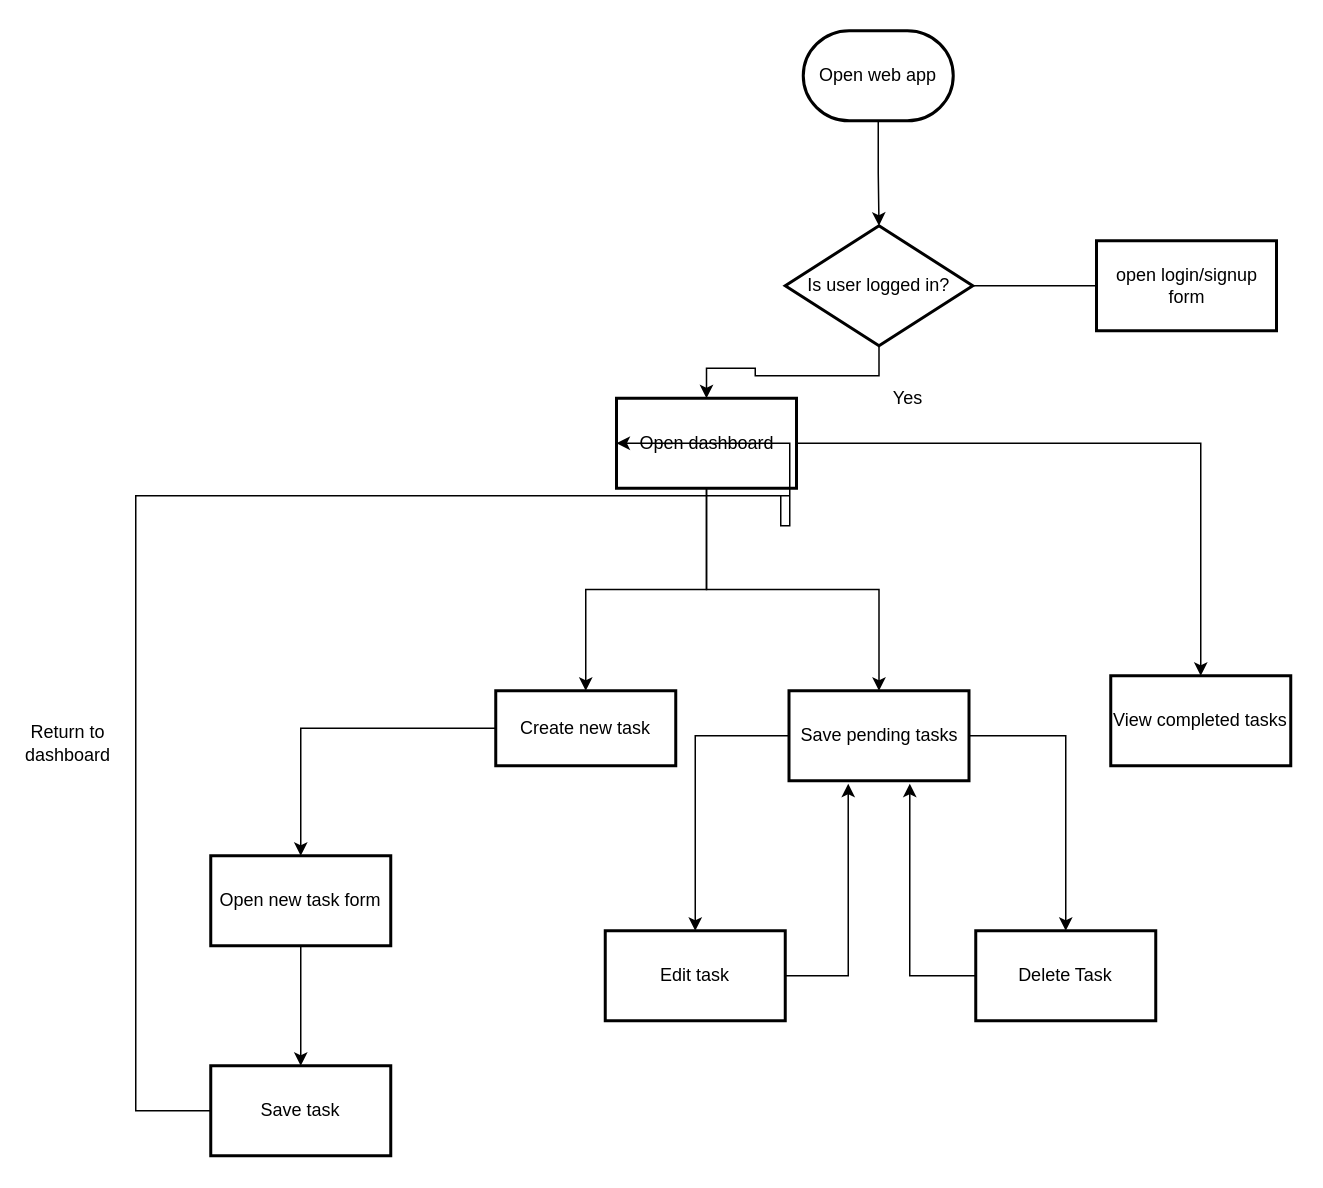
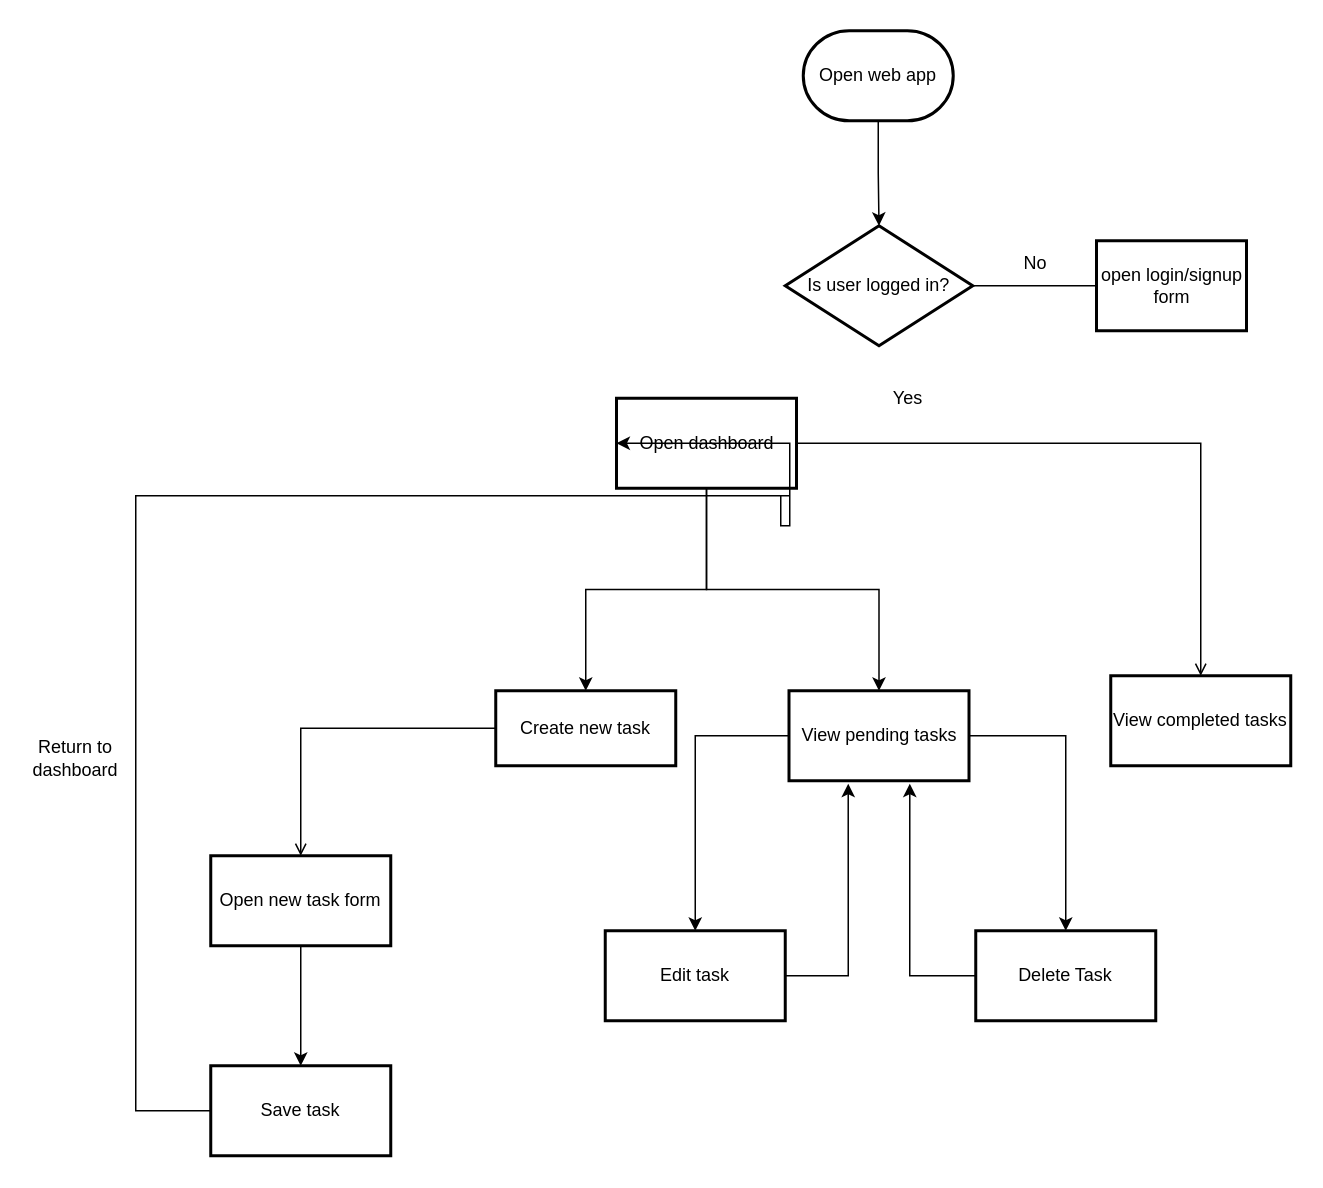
+ <mxCell id="15" value="No" style="text;strokeColor=none;align=center;fillColor=none;html=1;verticalAlign=middle;whiteSpace=wrap;rounded=0;" parent="1" vertex="1"><mxGeometry x="660" y="160" width="60" height="30" as="geometry" /></mxCell>
- <mxCell id="11" value="open login/signup form" style="whiteSpace=wrap;html=1;strokeWidth=2;" parent="1" vertex="1"><mxGeometry x="730.5" y="160" width="120" height="60" as="geometry" /></mxCell>
+ <mxCell id="11" value="open login/signup form" style="whiteSpace=wrap;html=1;strokeWidth=2;" parent="1" vertex="1"><mxGeometry x="730.5" y="160" width="100" height="60" as="geometry" /></mxCell>
- <mxCell id="4" value="" style="edgeStyle=orthogonalEdgeStyle;rounded=0;orthogonalLoop=1;jettySize=auto;html=1;" parent="1" source="6" target="10" edge="1"><mxGeometry relative="1" as="geometry" /></mxCell>
- <mxCell id="9" value="" style="edgeStyle=orthogonalEdgeStyle;rounded=0;orthogonalLoop=1;jettySize=auto;html=1;" parent="1" source="10" target="19" edge="1"><mxGeometry relative="1" as="geometry" /></mxCell>
+ <mxCell id="9" value="" style="edgeStyle=orthogonalEdgeStyle;rounded=0;orthogonalLoop=1;jettySize=auto;html=1;endArrow=open;" parent="1" source="10" target="19" edge="1"><mxGeometry relative="1" as="geometry" /></mxCell>
- <mxCell id="18" value="Save pending tasks" style="whiteSpace=wrap;html=1;strokeWidth=2;" parent="1" vertex="1"><mxGeometry x="525.5" y="460" width="120" height="60" as="geometry" /></mxCell>
+ <mxCell id="18" value="View pending tasks" style="whiteSpace=wrap;html=1;strokeWidth=2;" parent="1" vertex="1"><mxGeometry x="525.5" y="460" width="120" height="60" as="geometry" /></mxCell>
- <mxCell id="24" value="Return to dashboard" style="text;strokeColor=none;align=center;fillColor=none;html=1;verticalAlign=middle;whiteSpace=wrap;rounded=0;" parent="1" vertex="1"><mxGeometry x="15" y="480" width="60" height="30" as="geometry" /></mxCell>
+ <mxCell id="24" value="Return to dashboard" style="text;strokeColor=none;align=center;fillColor=none;html=1;verticalAlign=middle;whiteSpace=wrap;rounded=0;" parent="1" vertex="1"><mxGeometry x="20" y="490" width="60" height="30" as="geometry" /></mxCell>
- <mxCell id="12" value="" style="edgeStyle=orthogonalEdgeStyle;rounded=0;orthogonalLoop=1;jettySize=auto;html=1;" parent="1" source="13" target="21" edge="1"><mxGeometry relative="1" as="geometry" /></mxCell>
+ <mxCell id="12" value="" style="edgeStyle=orthogonalEdgeStyle;rounded=0;orthogonalLoop=1;jettySize=auto;html=1;endArrow=open;" parent="1" source="13" target="21" edge="1"><mxGeometry relative="1" as="geometry" /></mxCell>
